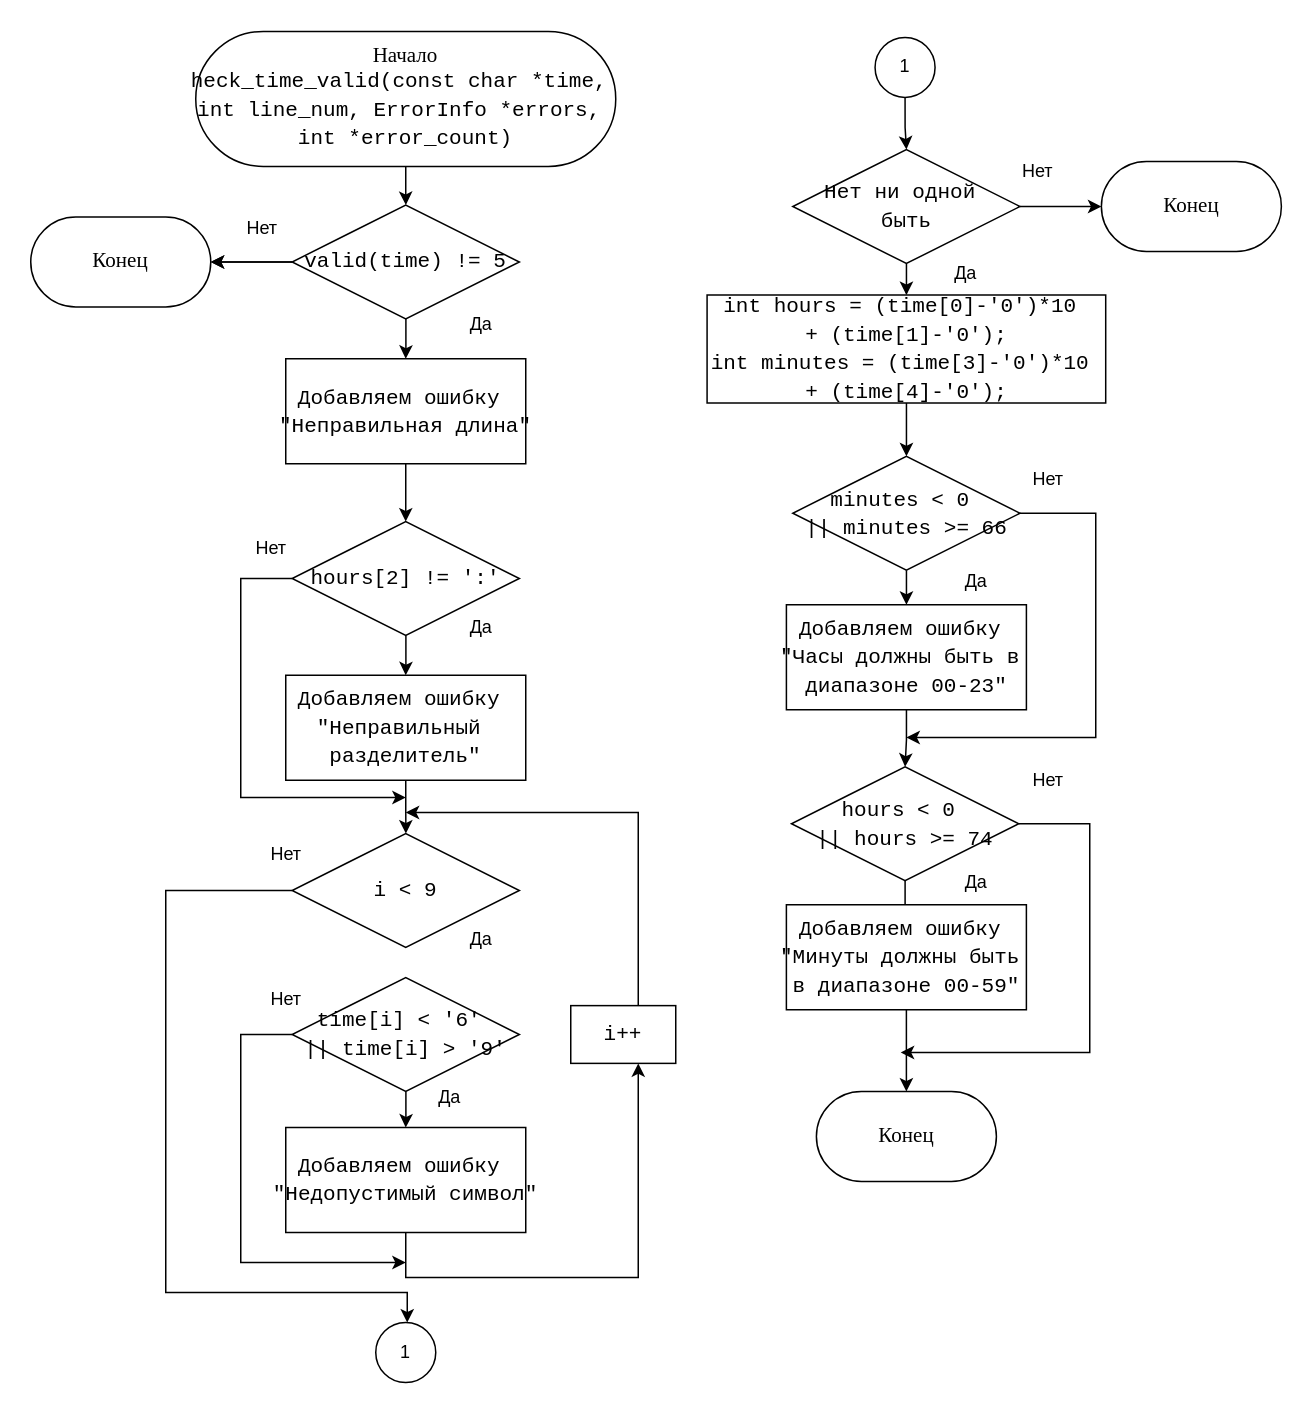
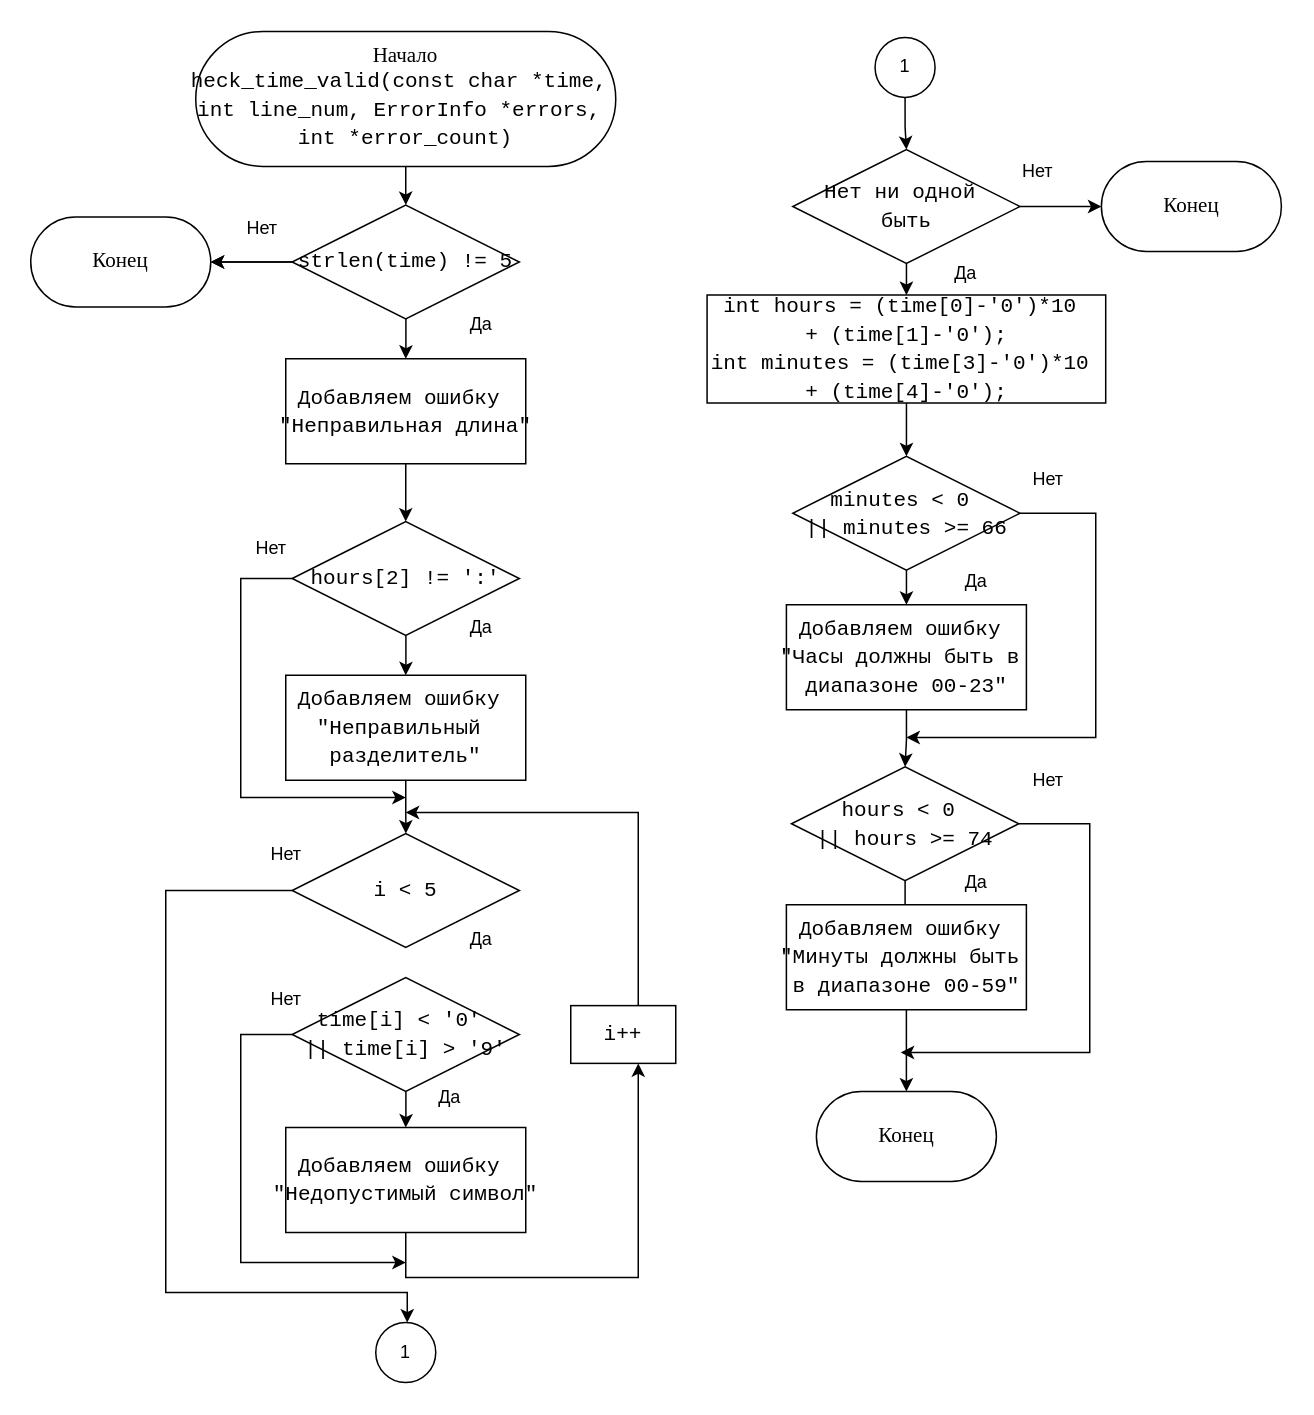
- <mxCell id="6" value="&lt;div style=&quot;font-family: Consolas, &amp;quot;Courier New&amp;quot;, monospace; line-height: 19px; white-space: pre;&quot;&gt;&lt;div style=&quot;line-height: 19px;&quot;&gt;&lt;div style=&quot;line-height: 19px;&quot;&gt;&lt;div style=&quot;line-height: 19px;&quot;&gt;&lt;div style=&quot;line-height: 19px;&quot;&gt;&lt;span&gt;&lt;font style=&quot;color: rgb(0, 0, 0);&quot;&gt;valid(time) != 5&lt;/font&gt;&lt;/span&gt;&lt;/div&gt;&lt;/div&gt;&lt;/div&gt;&lt;/div&gt;&lt;/div&gt;" style="rhombus;whiteSpace=wrap;html=1;rounded=1;strokeColor=default;align=center;verticalAlign=middle;arcSize=0;fontFamily=Consolas;fontSize=14;fontColor=default;fillColor=default;" vertex="1" parent="1"><mxGeometry x="194.25" y="136" width="151.5" height="76" as="geometry" /></mxCell>
+ <mxCell id="6" value="&lt;div style=&quot;font-family: Consolas, &amp;quot;Courier New&amp;quot;, monospace; line-height: 19px; white-space: pre;&quot;&gt;&lt;div style=&quot;line-height: 19px;&quot;&gt;&lt;div style=&quot;line-height: 19px;&quot;&gt;&lt;div style=&quot;line-height: 19px;&quot;&gt;&lt;div style=&quot;line-height: 19px;&quot;&gt;&lt;span&gt;&lt;font style=&quot;color: rgb(0, 0, 0);&quot;&gt;strlen(time) != 5&lt;/font&gt;&lt;/span&gt;&lt;/div&gt;&lt;/div&gt;&lt;/div&gt;&lt;/div&gt;&lt;/div&gt;" style="rhombus;whiteSpace=wrap;html=1;rounded=1;strokeColor=default;align=center;verticalAlign=middle;arcSize=0;fontFamily=Consolas;fontSize=14;fontColor=default;fillColor=default;" vertex="1" parent="1"><mxGeometry x="194.25" y="136" width="151.5" height="76" as="geometry" /></mxCell>
- <mxCell id="19" value="&lt;div style=&quot;font-family: Consolas, &amp;quot;Courier New&amp;quot;, monospace; line-height: 19px; white-space: pre;&quot;&gt;&lt;div style=&quot;line-height: 19px;&quot;&gt;&lt;div style=&quot;line-height: 19px;&quot;&gt;&lt;div style=&quot;line-height: 19px;&quot;&gt;&lt;div style=&quot;line-height: 19px;&quot;&gt;&lt;div style=&quot;line-height: 19px;&quot;&gt;&lt;div style=&quot;line-height: 19px;&quot;&gt;&lt;span&gt;&lt;font style=&quot;color: rgb(0, 0, 0);&quot;&gt;i &amp;lt; 9&lt;/font&gt;&lt;/span&gt;&lt;/div&gt;&lt;/div&gt;&lt;/div&gt;&lt;/div&gt;&lt;/div&gt;&lt;/div&gt;&lt;/div&gt;" style="rhombus;whiteSpace=wrap;html=1;rounded=1;strokeColor=default;align=center;verticalAlign=middle;arcSize=0;fontFamily=Consolas;fontSize=14;fontColor=default;fillColor=default;" vertex="1" parent="1"><mxGeometry x="194.25" y="555" width="151.5" height="76" as="geometry" /></mxCell>
+ <mxCell id="19" value="&lt;div style=&quot;font-family: Consolas, &amp;quot;Courier New&amp;quot;, monospace; line-height: 19px; white-space: pre;&quot;&gt;&lt;div style=&quot;line-height: 19px;&quot;&gt;&lt;div style=&quot;line-height: 19px;&quot;&gt;&lt;div style=&quot;line-height: 19px;&quot;&gt;&lt;div style=&quot;line-height: 19px;&quot;&gt;&lt;div style=&quot;line-height: 19px;&quot;&gt;&lt;div style=&quot;line-height: 19px;&quot;&gt;&lt;span&gt;&lt;font style=&quot;color: rgb(0, 0, 0);&quot;&gt;i &amp;lt; 5&lt;/font&gt;&lt;/span&gt;&lt;/div&gt;&lt;/div&gt;&lt;/div&gt;&lt;/div&gt;&lt;/div&gt;&lt;/div&gt;&lt;/div&gt;" style="rhombus;whiteSpace=wrap;html=1;rounded=1;strokeColor=default;align=center;verticalAlign=middle;arcSize=0;fontFamily=Consolas;fontSize=14;fontColor=default;fillColor=default;" vertex="1" parent="1"><mxGeometry x="194.25" y="555" width="151.5" height="76" as="geometry" /></mxCell>
- <mxCell id="22" value="&lt;div style=&quot;font-family: Consolas, &amp;quot;Courier New&amp;quot;, monospace; line-height: 19px; white-space: pre;&quot;&gt;&lt;div style=&quot;line-height: 19px;&quot;&gt;&lt;div style=&quot;line-height: 19px;&quot;&gt;&lt;div style=&quot;line-height: 19px;&quot;&gt;&lt;div style=&quot;line-height: 19px;&quot;&gt;&lt;div style=&quot;line-height: 19px;&quot;&gt;&lt;div style=&quot;line-height: 19px;&quot;&gt;&lt;div style=&quot;line-height: 19px;&quot;&gt;&lt;span&gt;&lt;font style=&quot;color: rgb(0, 0, 0);&quot;&gt;time[i] &amp;lt; '6' &lt;/font&gt;&lt;/span&gt;&lt;/div&gt;&lt;div style=&quot;line-height: 19px;&quot;&gt;&lt;span&gt;&lt;font style=&quot;color: rgb(0, 0, 0);&quot;&gt;|| time[i] &amp;gt; '9'&lt;/font&gt;&lt;/span&gt;&lt;/div&gt;&lt;/div&gt;&lt;/div&gt;&lt;/div&gt;&lt;/div&gt;&lt;/div&gt;&lt;/div&gt;&lt;/div&gt;" style="rhombus;whiteSpace=wrap;html=1;rounded=1;strokeColor=default;align=center;verticalAlign=middle;arcSize=0;fontFamily=Consolas;fontSize=14;fontColor=default;fillColor=default;" vertex="1" parent="1"><mxGeometry x="194.25" y="651" width="151.5" height="76" as="geometry" /></mxCell>
+ <mxCell id="22" value="&lt;div style=&quot;font-family: Consolas, &amp;quot;Courier New&amp;quot;, monospace; line-height: 19px; white-space: pre;&quot;&gt;&lt;div style=&quot;line-height: 19px;&quot;&gt;&lt;div style=&quot;line-height: 19px;&quot;&gt;&lt;div style=&quot;line-height: 19px;&quot;&gt;&lt;div style=&quot;line-height: 19px;&quot;&gt;&lt;div style=&quot;line-height: 19px;&quot;&gt;&lt;div style=&quot;line-height: 19px;&quot;&gt;&lt;div style=&quot;line-height: 19px;&quot;&gt;&lt;span&gt;&lt;font style=&quot;color: rgb(0, 0, 0);&quot;&gt;time[i] &amp;lt; '0' &lt;/font&gt;&lt;/span&gt;&lt;/div&gt;&lt;div style=&quot;line-height: 19px;&quot;&gt;&lt;span&gt;&lt;font style=&quot;color: rgb(0, 0, 0);&quot;&gt;|| time[i] &amp;gt; '9'&lt;/font&gt;&lt;/span&gt;&lt;/div&gt;&lt;/div&gt;&lt;/div&gt;&lt;/div&gt;&lt;/div&gt;&lt;/div&gt;&lt;/div&gt;&lt;/div&gt;" style="rhombus;whiteSpace=wrap;html=1;rounded=1;strokeColor=default;align=center;verticalAlign=middle;arcSize=0;fontFamily=Consolas;fontSize=14;fontColor=default;fillColor=default;" vertex="1" parent="1"><mxGeometry x="194.25" y="651" width="151.5" height="76" as="geometry" /></mxCell>
